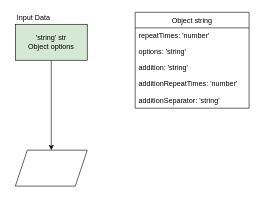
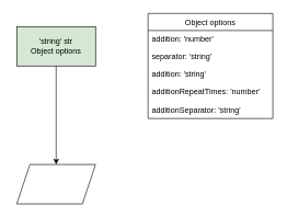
- <mxCell id="4" value="Input Data" style="text;html=1;align=center;verticalAlign=middle;resizable=0;points=[];autosize=1;" vertex="1" parent="1"><mxGeometry x="20" y="20" width="70" height="20" as="geometry" /></mxCell>
- <mxCell id="6" value="Object string" style="swimlane;fontStyle=0;childLayout=stackLayout;horizontal=1;startSize=26;fillColor=none;horizontalStack=0;resizeParent=1;resizeParentMax=0;resizeLast=0;collapsible=1;marginBottom=0;" vertex="1" parent="1"><mxGeometry x="225" y="20" width="190" height="160" as="geometry" /></mxCell>
+ <mxCell id="6" value="Object options" style="swimlane;fontStyle=0;childLayout=stackLayout;horizontal=1;startSize=26;fillColor=none;horizontalStack=0;resizeParent=1;resizeParentMax=0;resizeLast=0;collapsible=1;marginBottom=0;" vertex="1" parent="1"><mxGeometry x="225" y="20" width="190" height="160" as="geometry" /></mxCell>
- <mxCell id="7" value="repeatTimes: 'number'" style="text;strokeColor=none;fillColor=none;align=left;verticalAlign=top;spacingLeft=4;spacingRight=4;overflow=hidden;rotatable=0;points=[[0,0.5],[1,0.5]];portConstraint=eastwest;" vertex="1" parent="6"><mxGeometry y="26" width="190" height="26" as="geometry" /></mxCell>
+ <mxCell id="7" value="addition: 'number'" style="text;strokeColor=none;fillColor=none;align=left;verticalAlign=top;spacingLeft=4;spacingRight=4;overflow=hidden;rotatable=0;points=[[0,0.5],[1,0.5]];portConstraint=eastwest;" vertex="1" parent="6"><mxGeometry y="26" width="190" height="26" as="geometry" /></mxCell>
- <mxCell id="8" value="options: 'string'" style="text;strokeColor=none;fillColor=none;align=left;verticalAlign=top;spacingLeft=4;spacingRight=4;overflow=hidden;rotatable=0;points=[[0,0.5],[1,0.5]];portConstraint=eastwest;" vertex="1" parent="6"><mxGeometry y="52" width="190" height="26" as="geometry" /></mxCell>
+ <mxCell id="8" value="separator: 'string'" style="text;strokeColor=none;fillColor=none;align=left;verticalAlign=top;spacingLeft=4;spacingRight=4;overflow=hidden;rotatable=0;points=[[0,0.5],[1,0.5]];portConstraint=eastwest;" vertex="1" parent="6"><mxGeometry y="52" width="190" height="26" as="geometry" /></mxCell>
